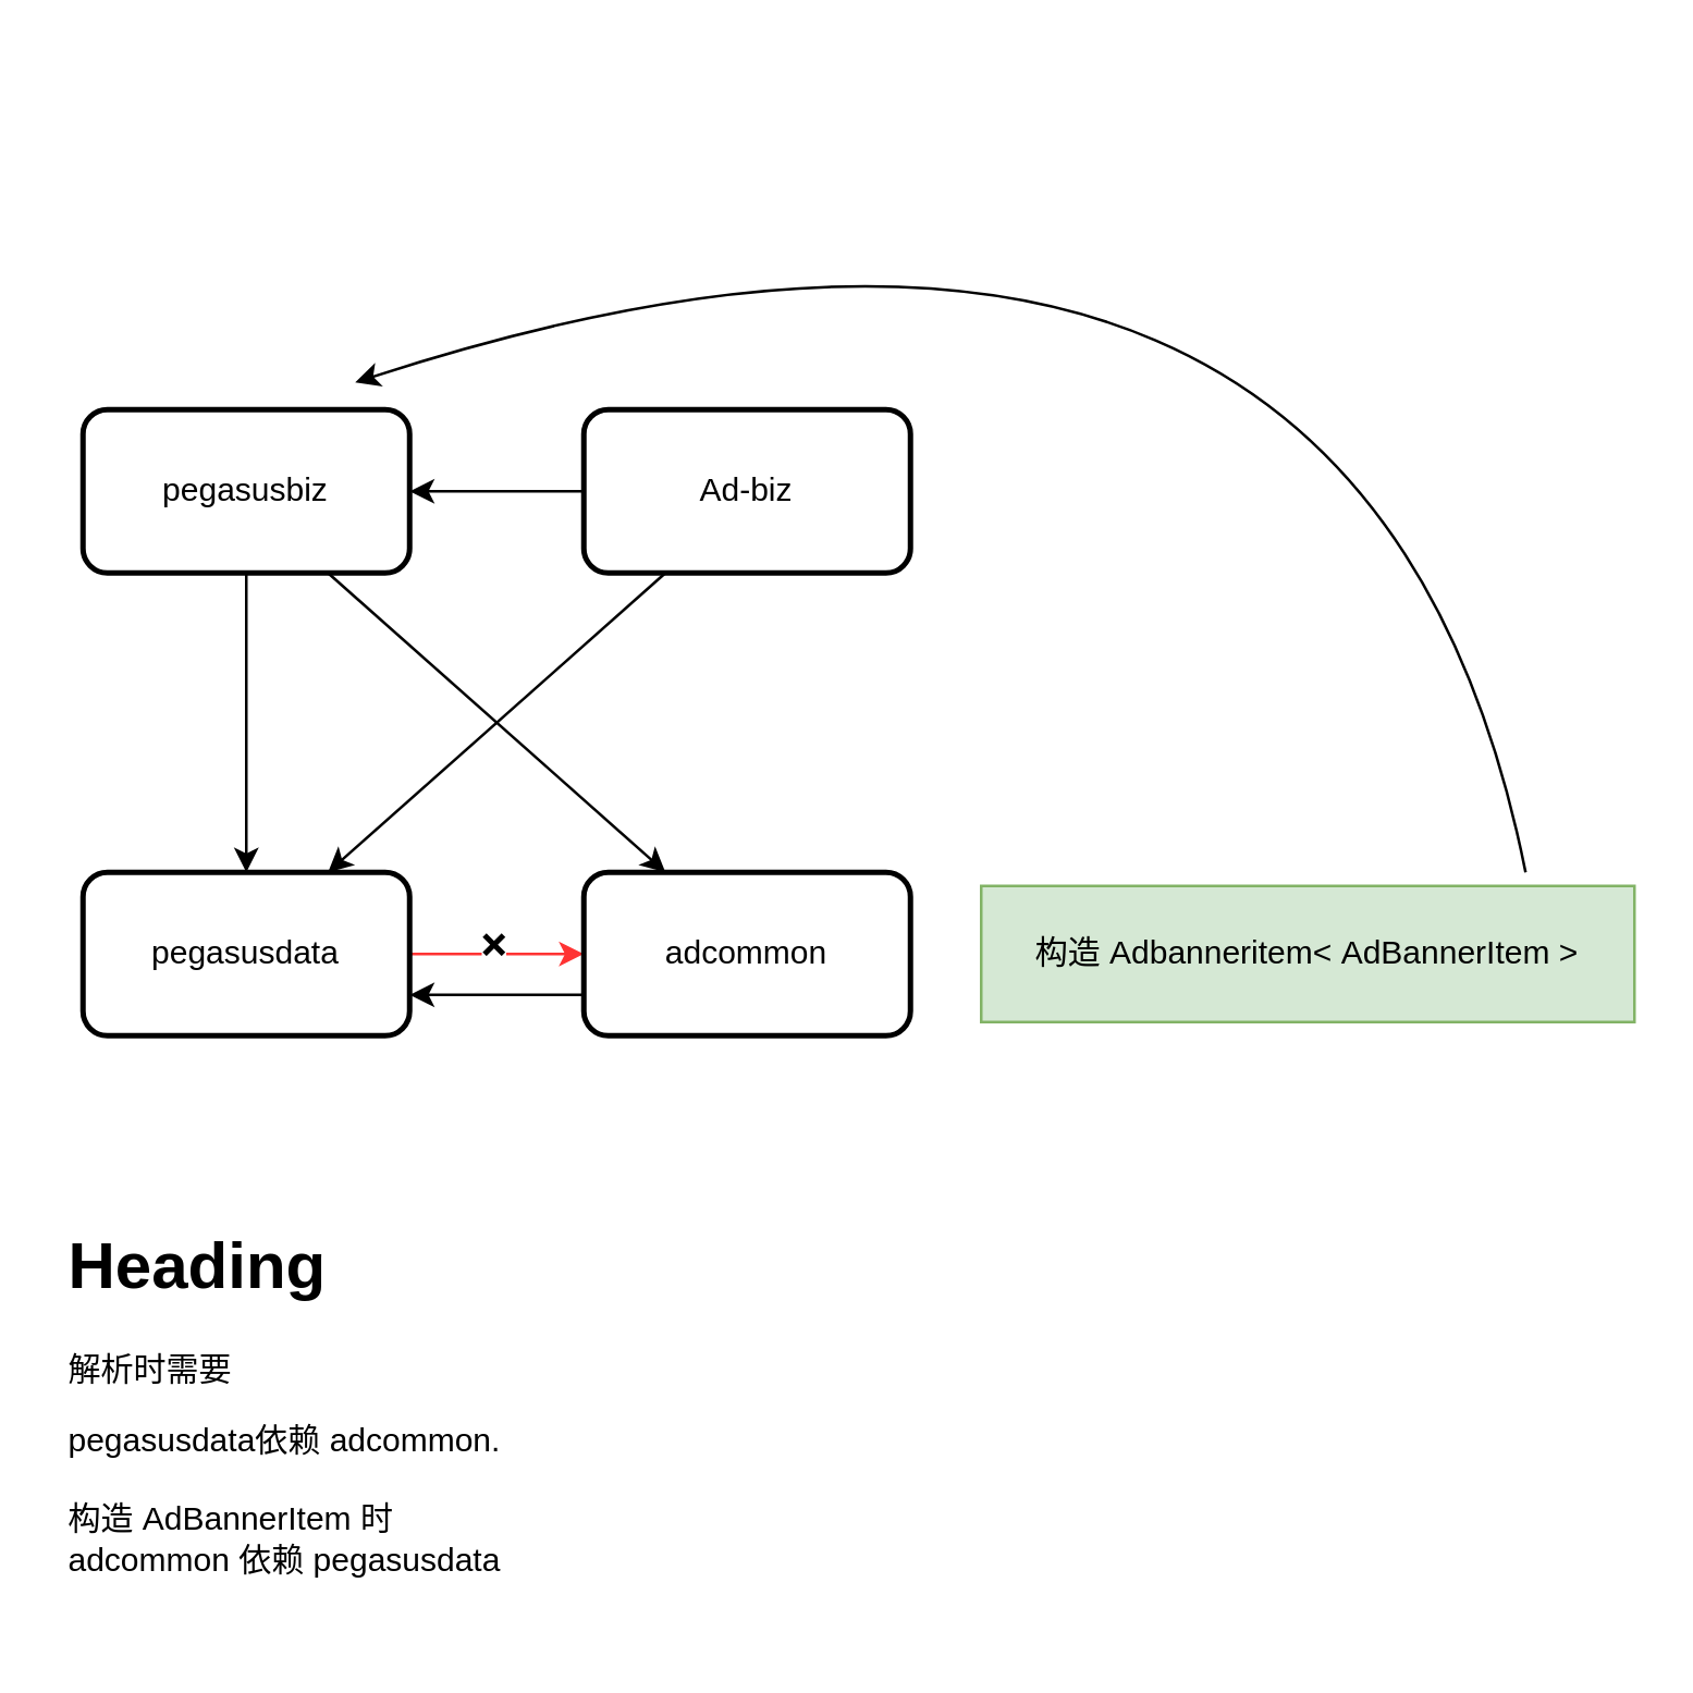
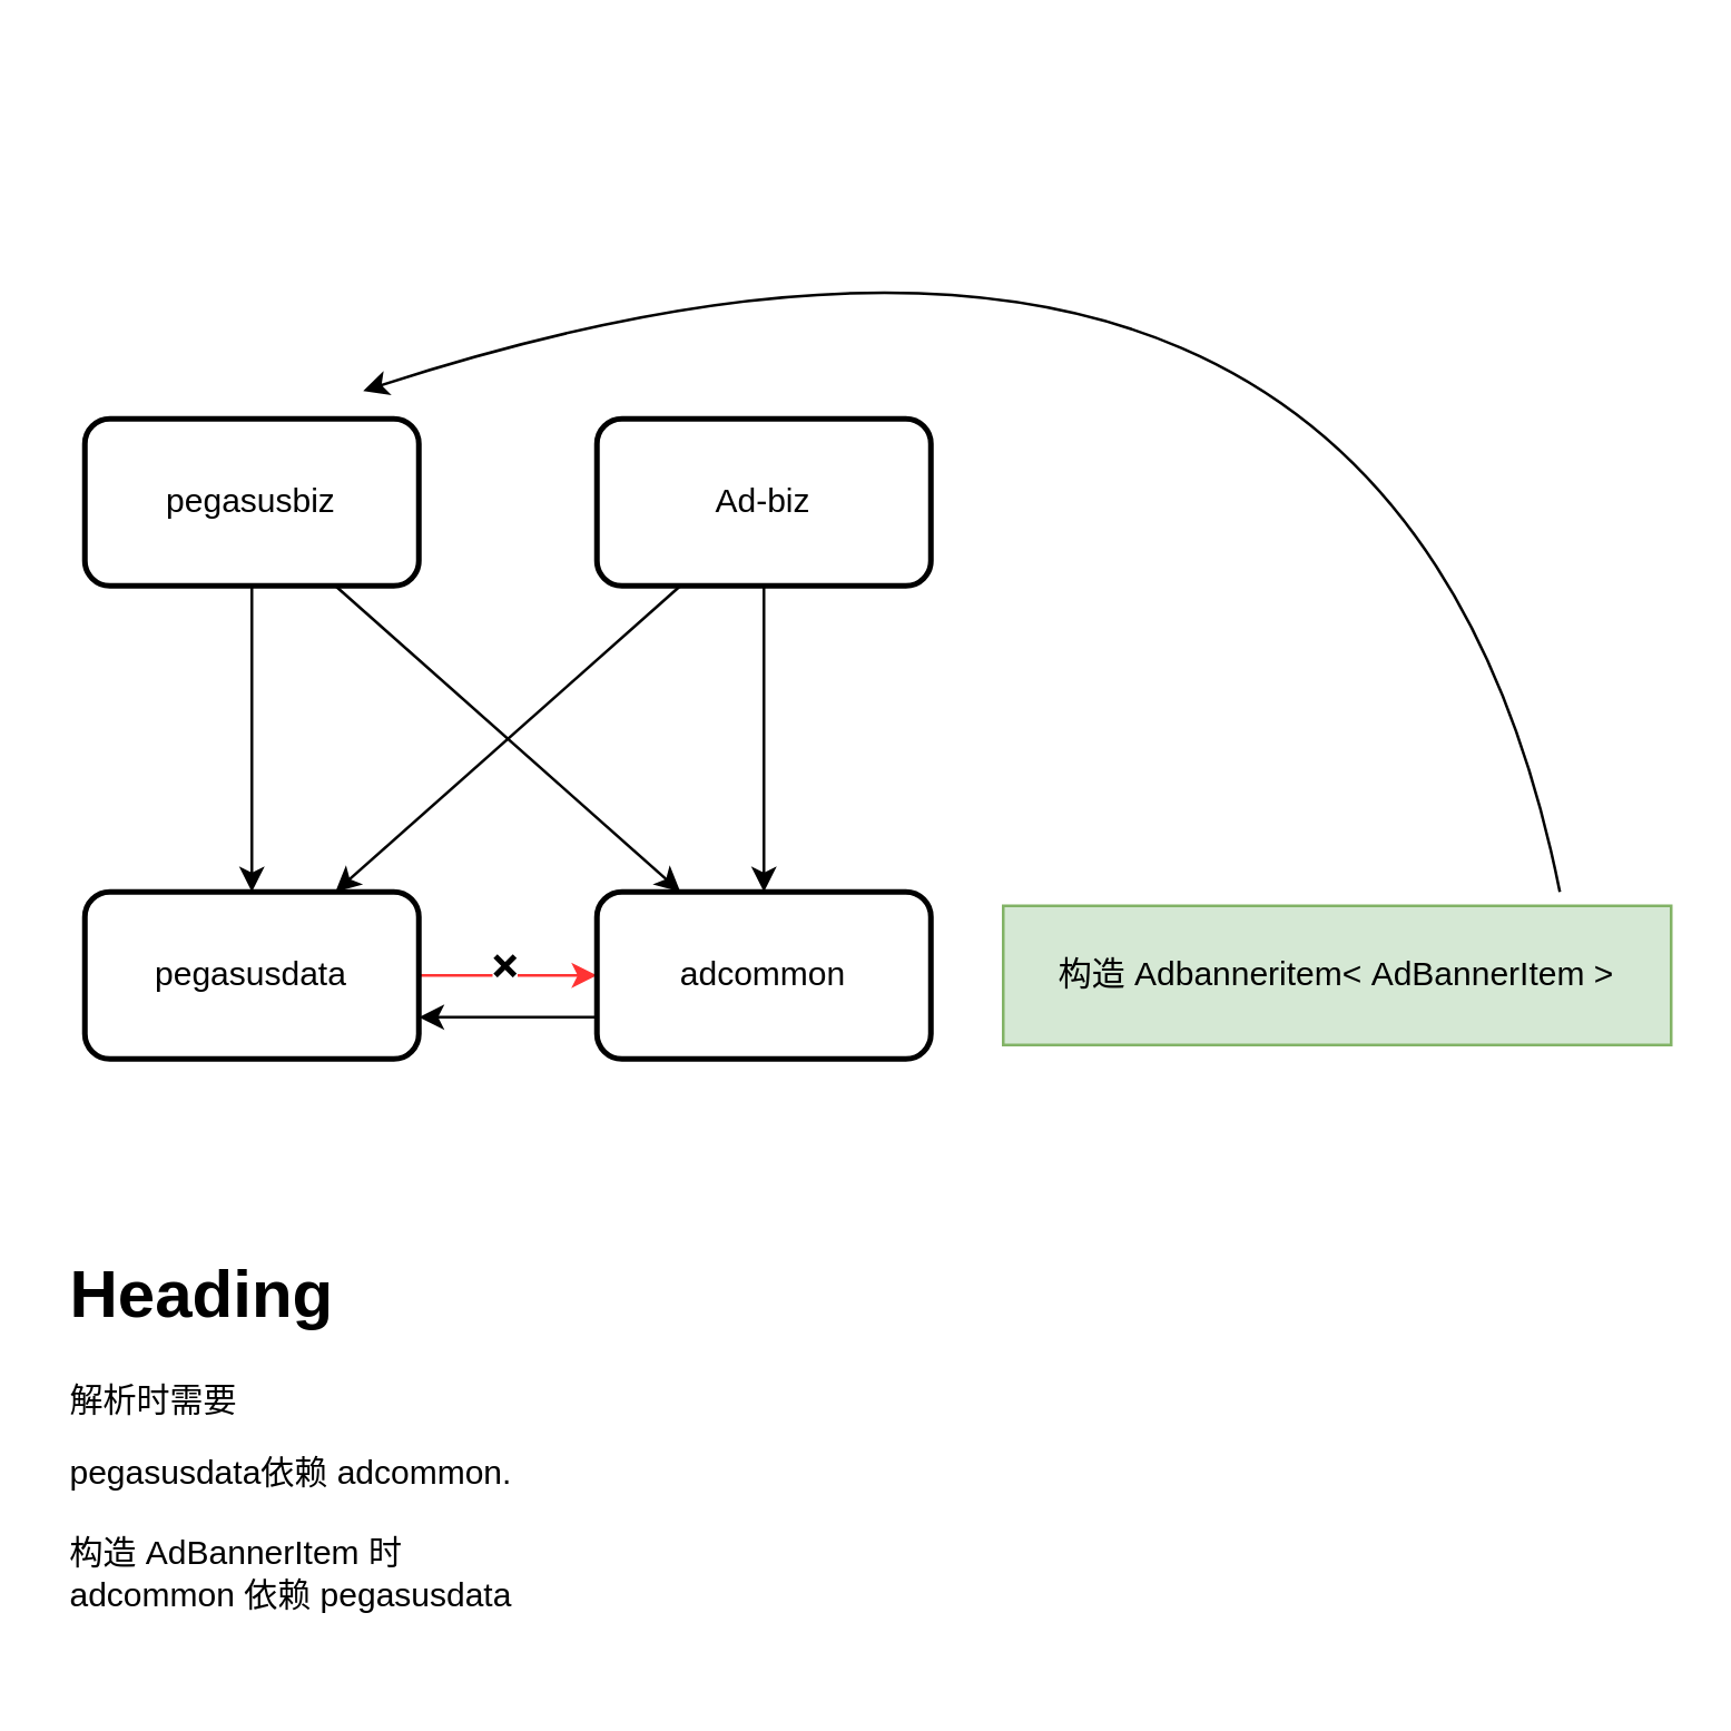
- <mxCell id="5" style="edgeStyle=orthogonalEdgeStyle;rounded=0;orthogonalLoop=1;jettySize=auto;html=1;fontFamily=Helvetica;fontSize=12;fontColor=default;" edge="1" parent="1" source="6" target="4"><mxGeometry relative="1" as="geometry" /></mxCell>
+ <mxCell id="5" style="edgeStyle=orthogonalEdgeStyle;rounded=0;orthogonalLoop=1;jettySize=auto;html=1;entryX=0.5;entryY=0;entryDx=0;entryDy=0;fontFamily=Helvetica;fontSize=12;fontColor=default;" edge="1" parent="1" source="6" target="10"><mxGeometry relative="1" as="geometry" /></mxCell>
